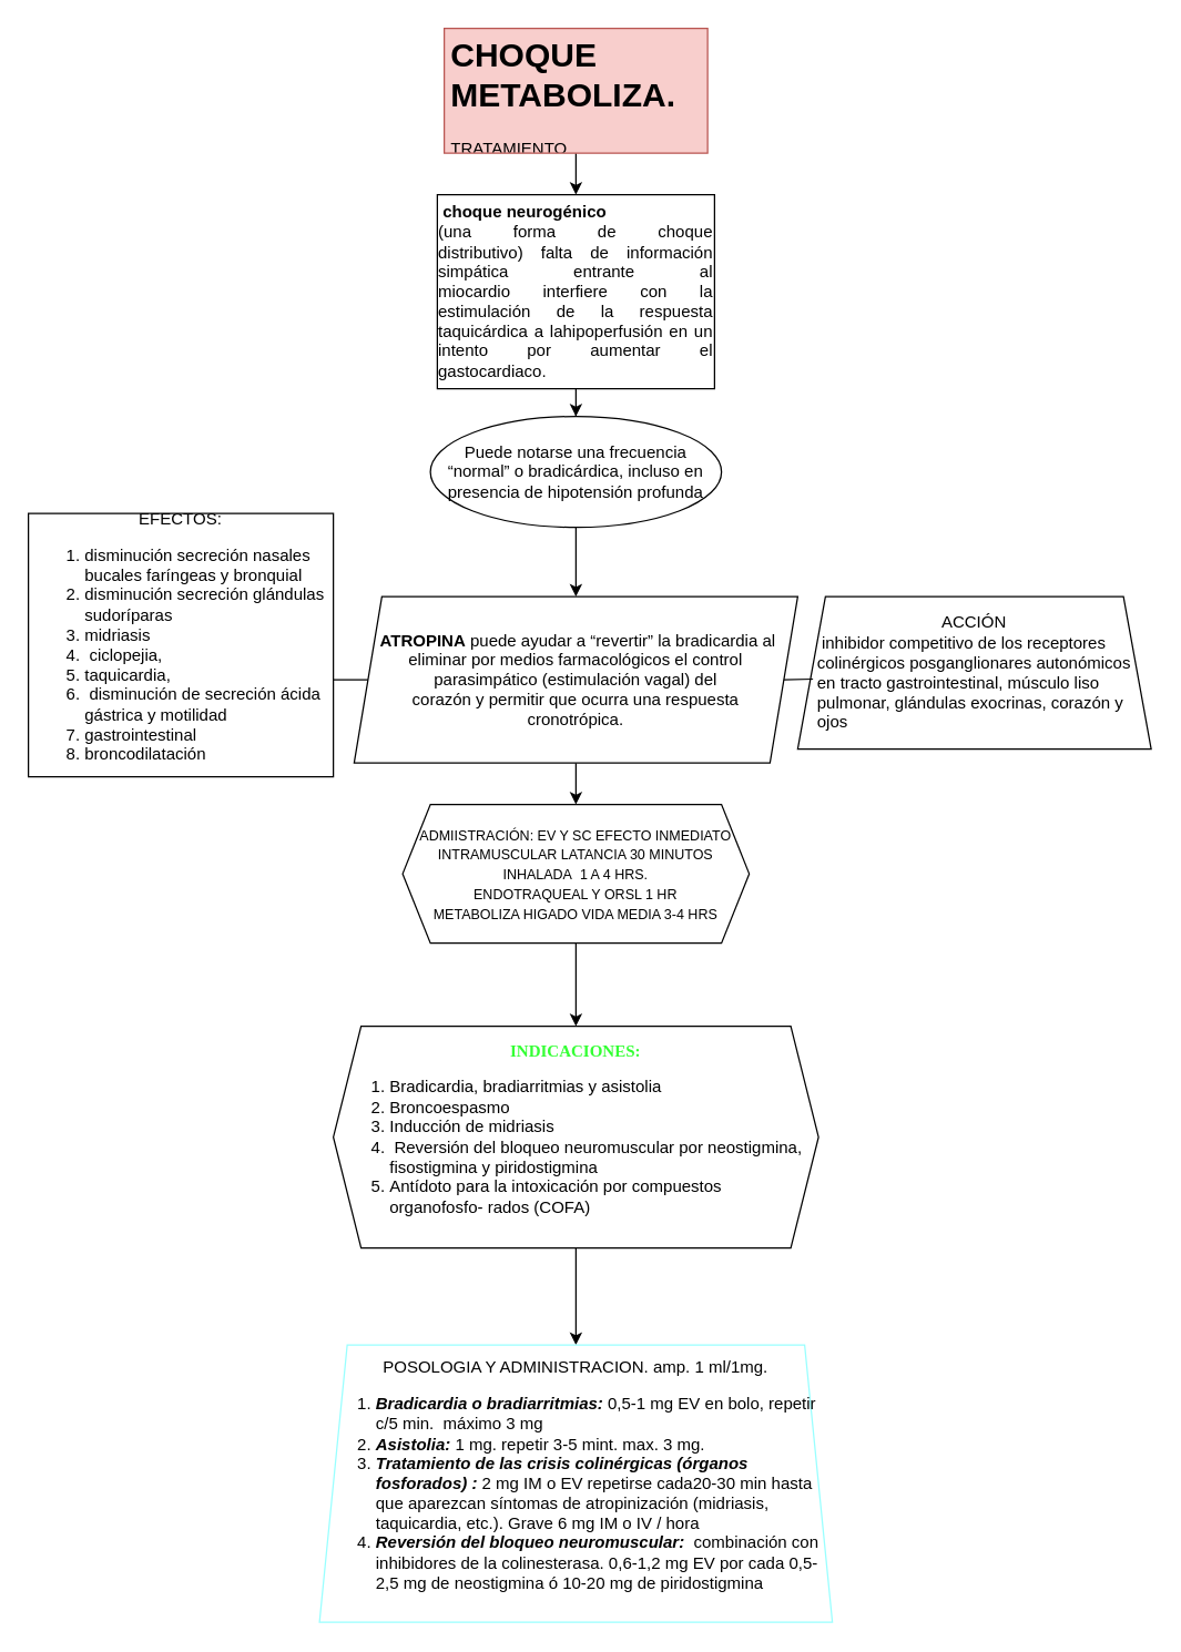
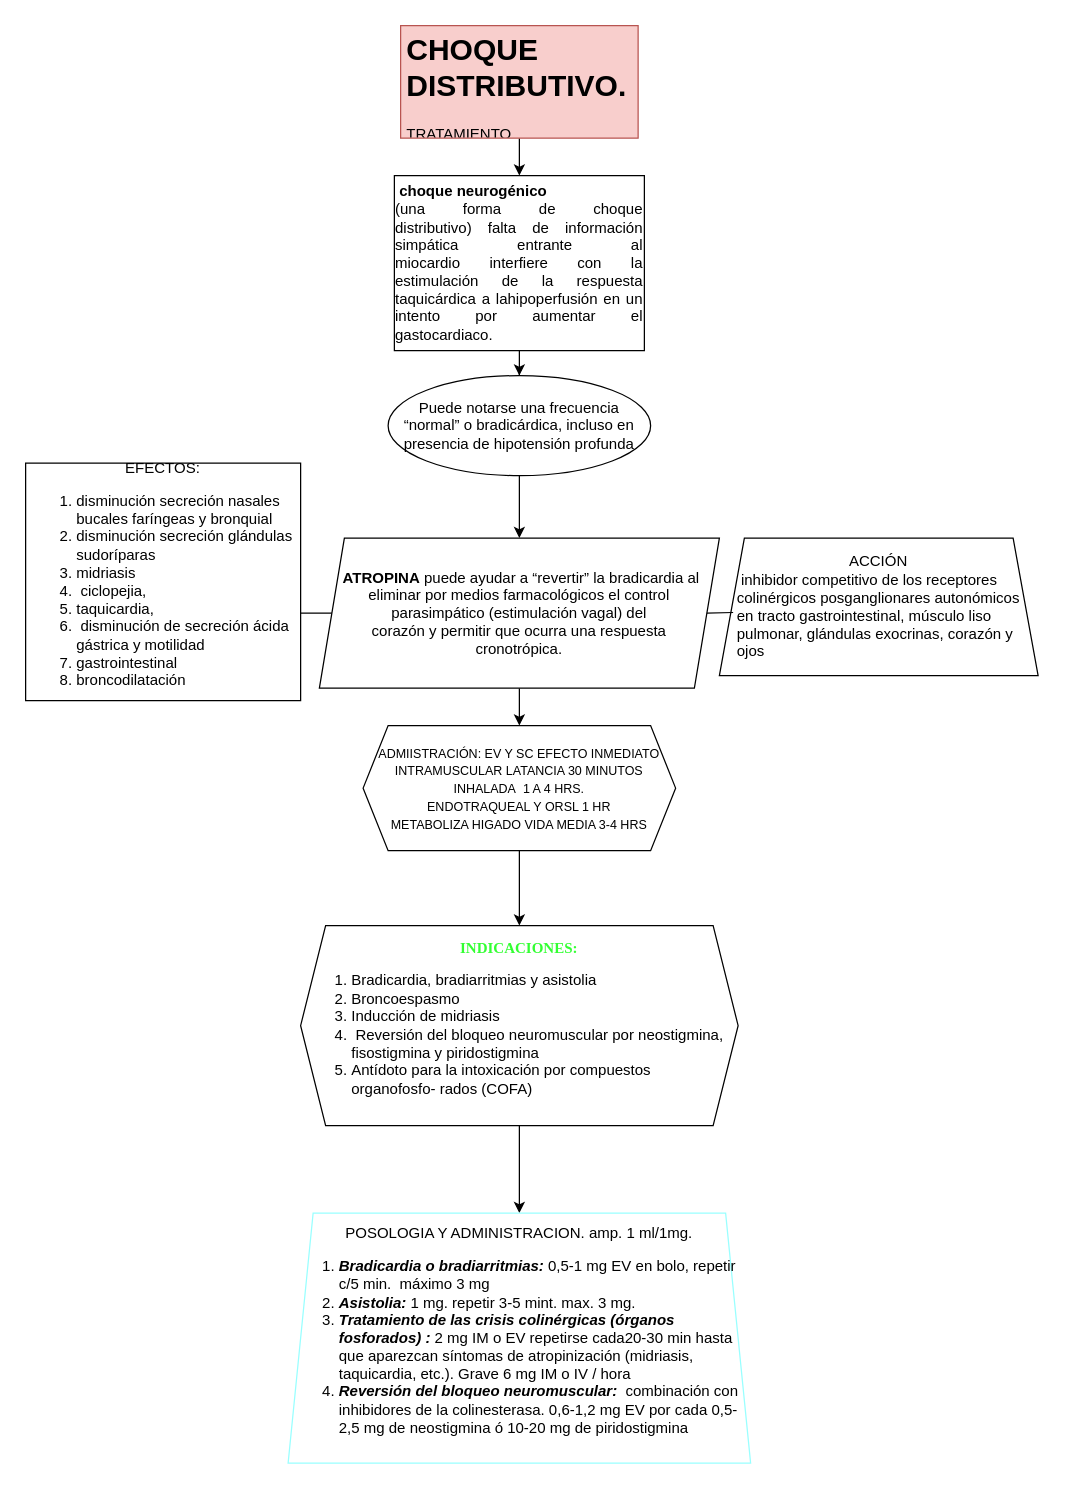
- <mxCell id="3" value="&lt;h1&gt;CHOQUE METABOLIZA.&lt;/h1&gt;&lt;p&gt;TRATAMIENTO&lt;/p&gt;" style="text;html=1;strokeColor=#b85450;fillColor=#f8cecc;spacing=5;spacingTop=-20;whiteSpace=wrap;overflow=hidden;rounded=0;" parent="1" vertex="1"><mxGeometry x="320" y="20" width="190" height="90" as="geometry" /></mxCell>
+ <mxCell id="3" value="&lt;h1&gt;CHOQUE DISTRIBUTIVO.&lt;/h1&gt;&lt;p&gt;TRATAMIENTO&lt;/p&gt;" style="text;html=1;strokeColor=#b85450;fillColor=#f8cecc;spacing=5;spacingTop=-20;whiteSpace=wrap;overflow=hidden;rounded=0;" parent="1" vertex="1"><mxGeometry x="320" y="20" width="190" height="90" as="geometry" /></mxCell>
